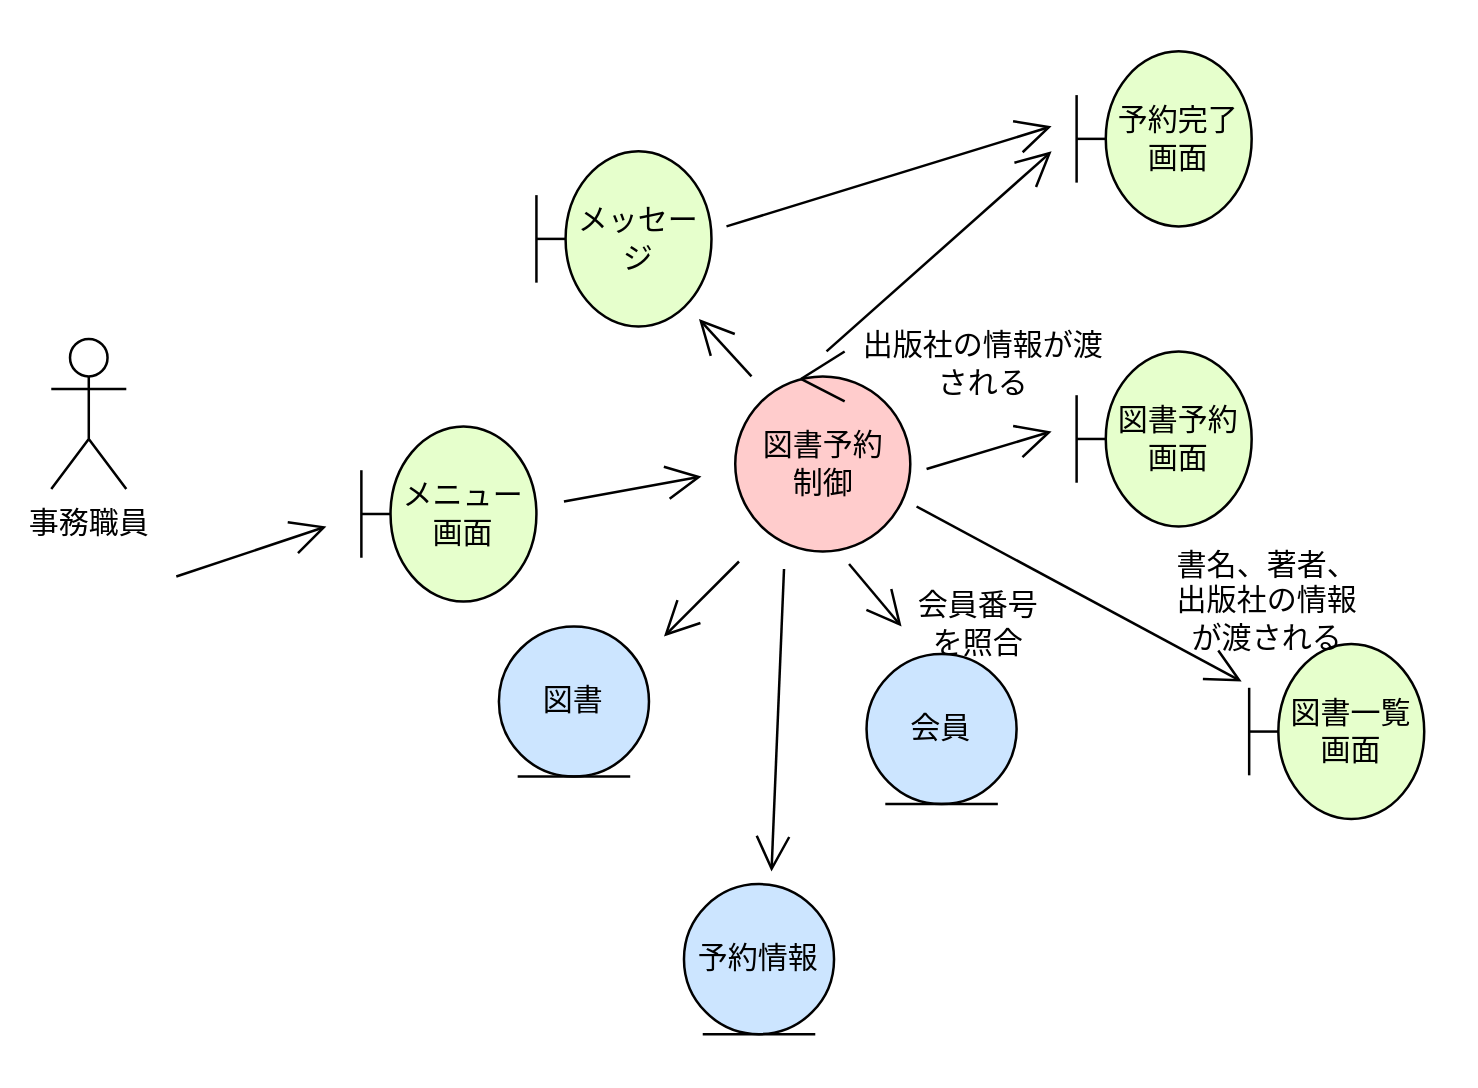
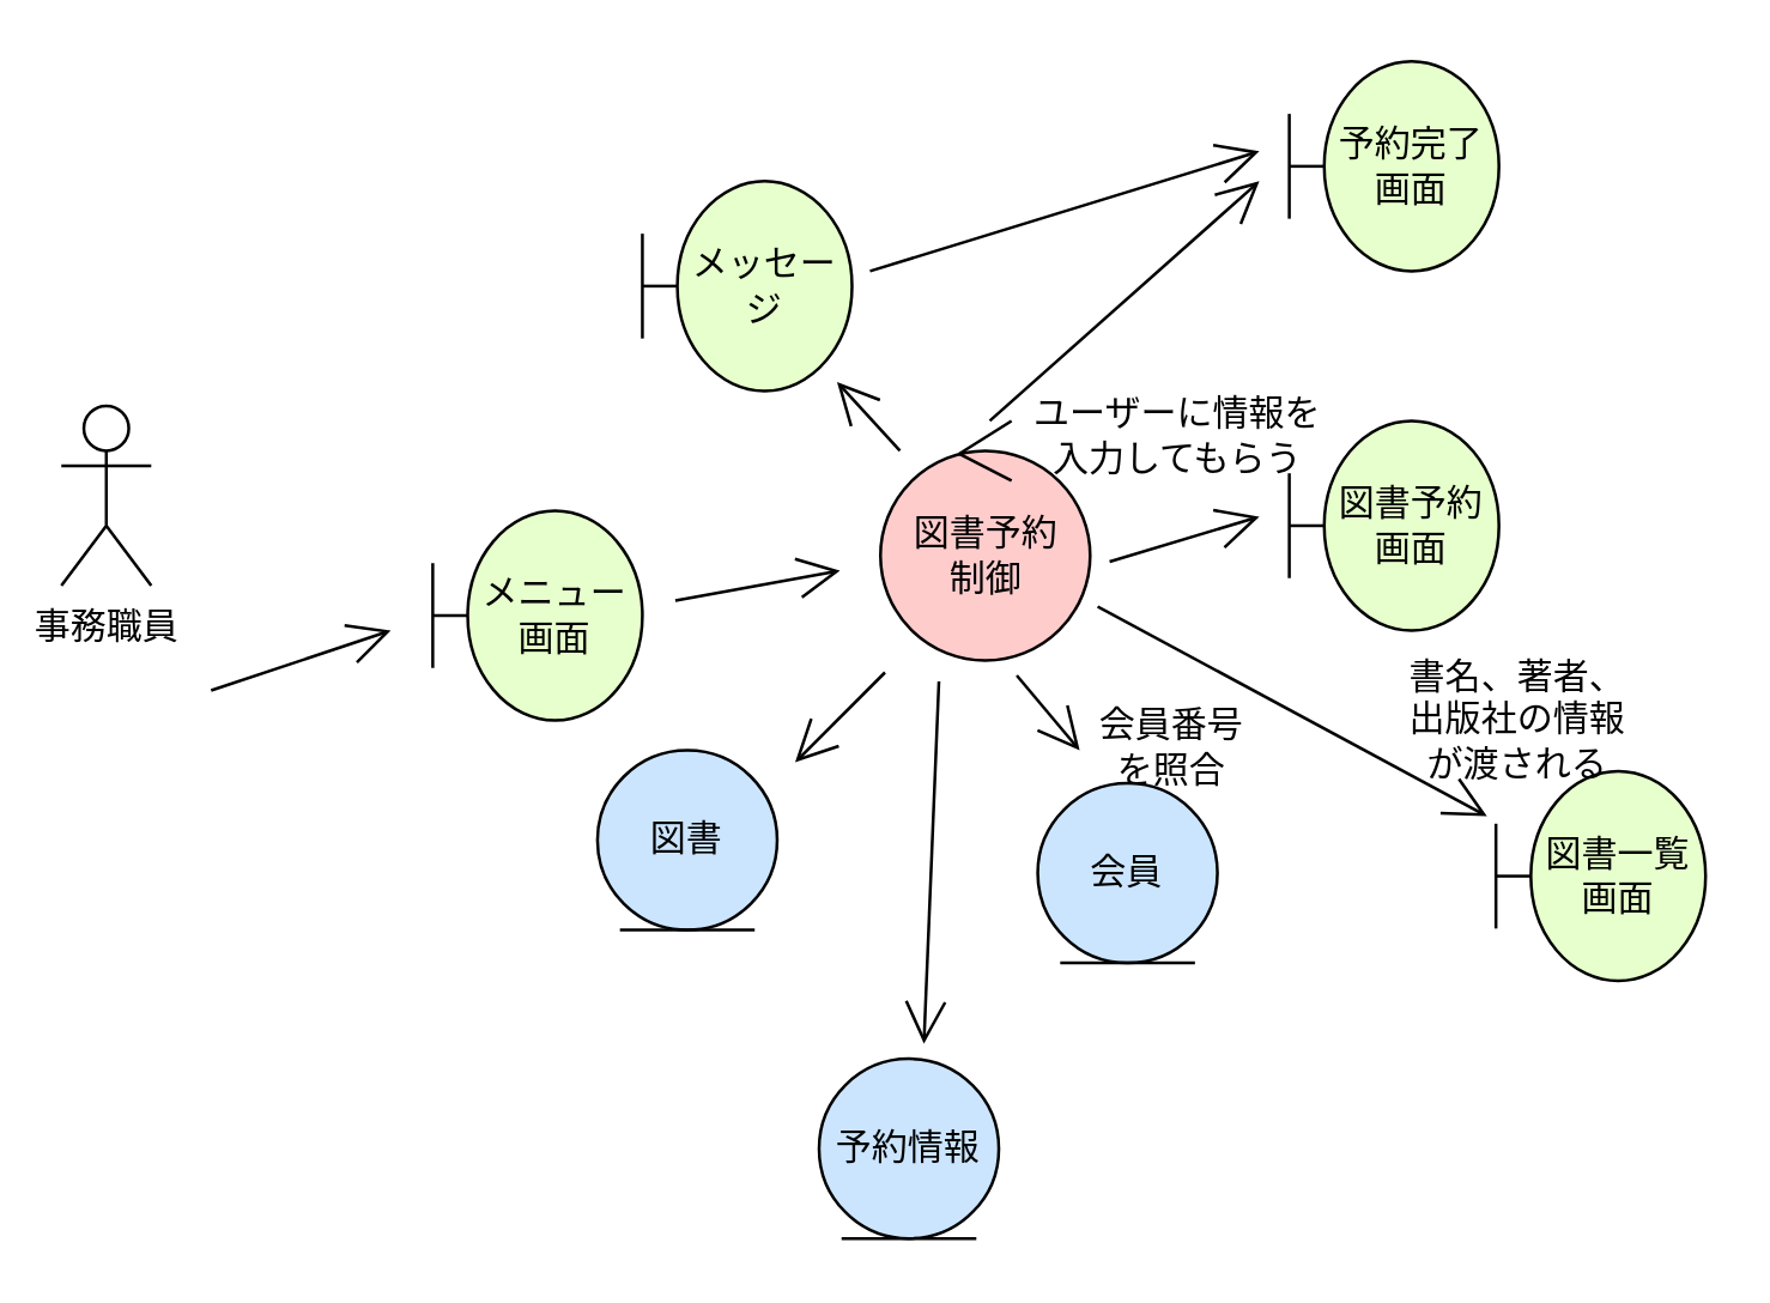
- <mxCell id="18" value="出版社の情報が渡される" style="text;html=1;align=center;verticalAlign=middle;whiteSpace=wrap;rounded=0;" vertex="1" parent="1"><mxGeometry x="340" y="130" width="106" height="30" as="geometry" /></mxCell>
+ <mxCell id="18" value="ユーザーに情報を入力してもらう" style="text;html=1;align=center;verticalAlign=middle;whiteSpace=wrap;rounded=0;" vertex="1" parent="1"><mxGeometry x="340" y="130" width="106" height="30" as="geometry" /></mxCell>
